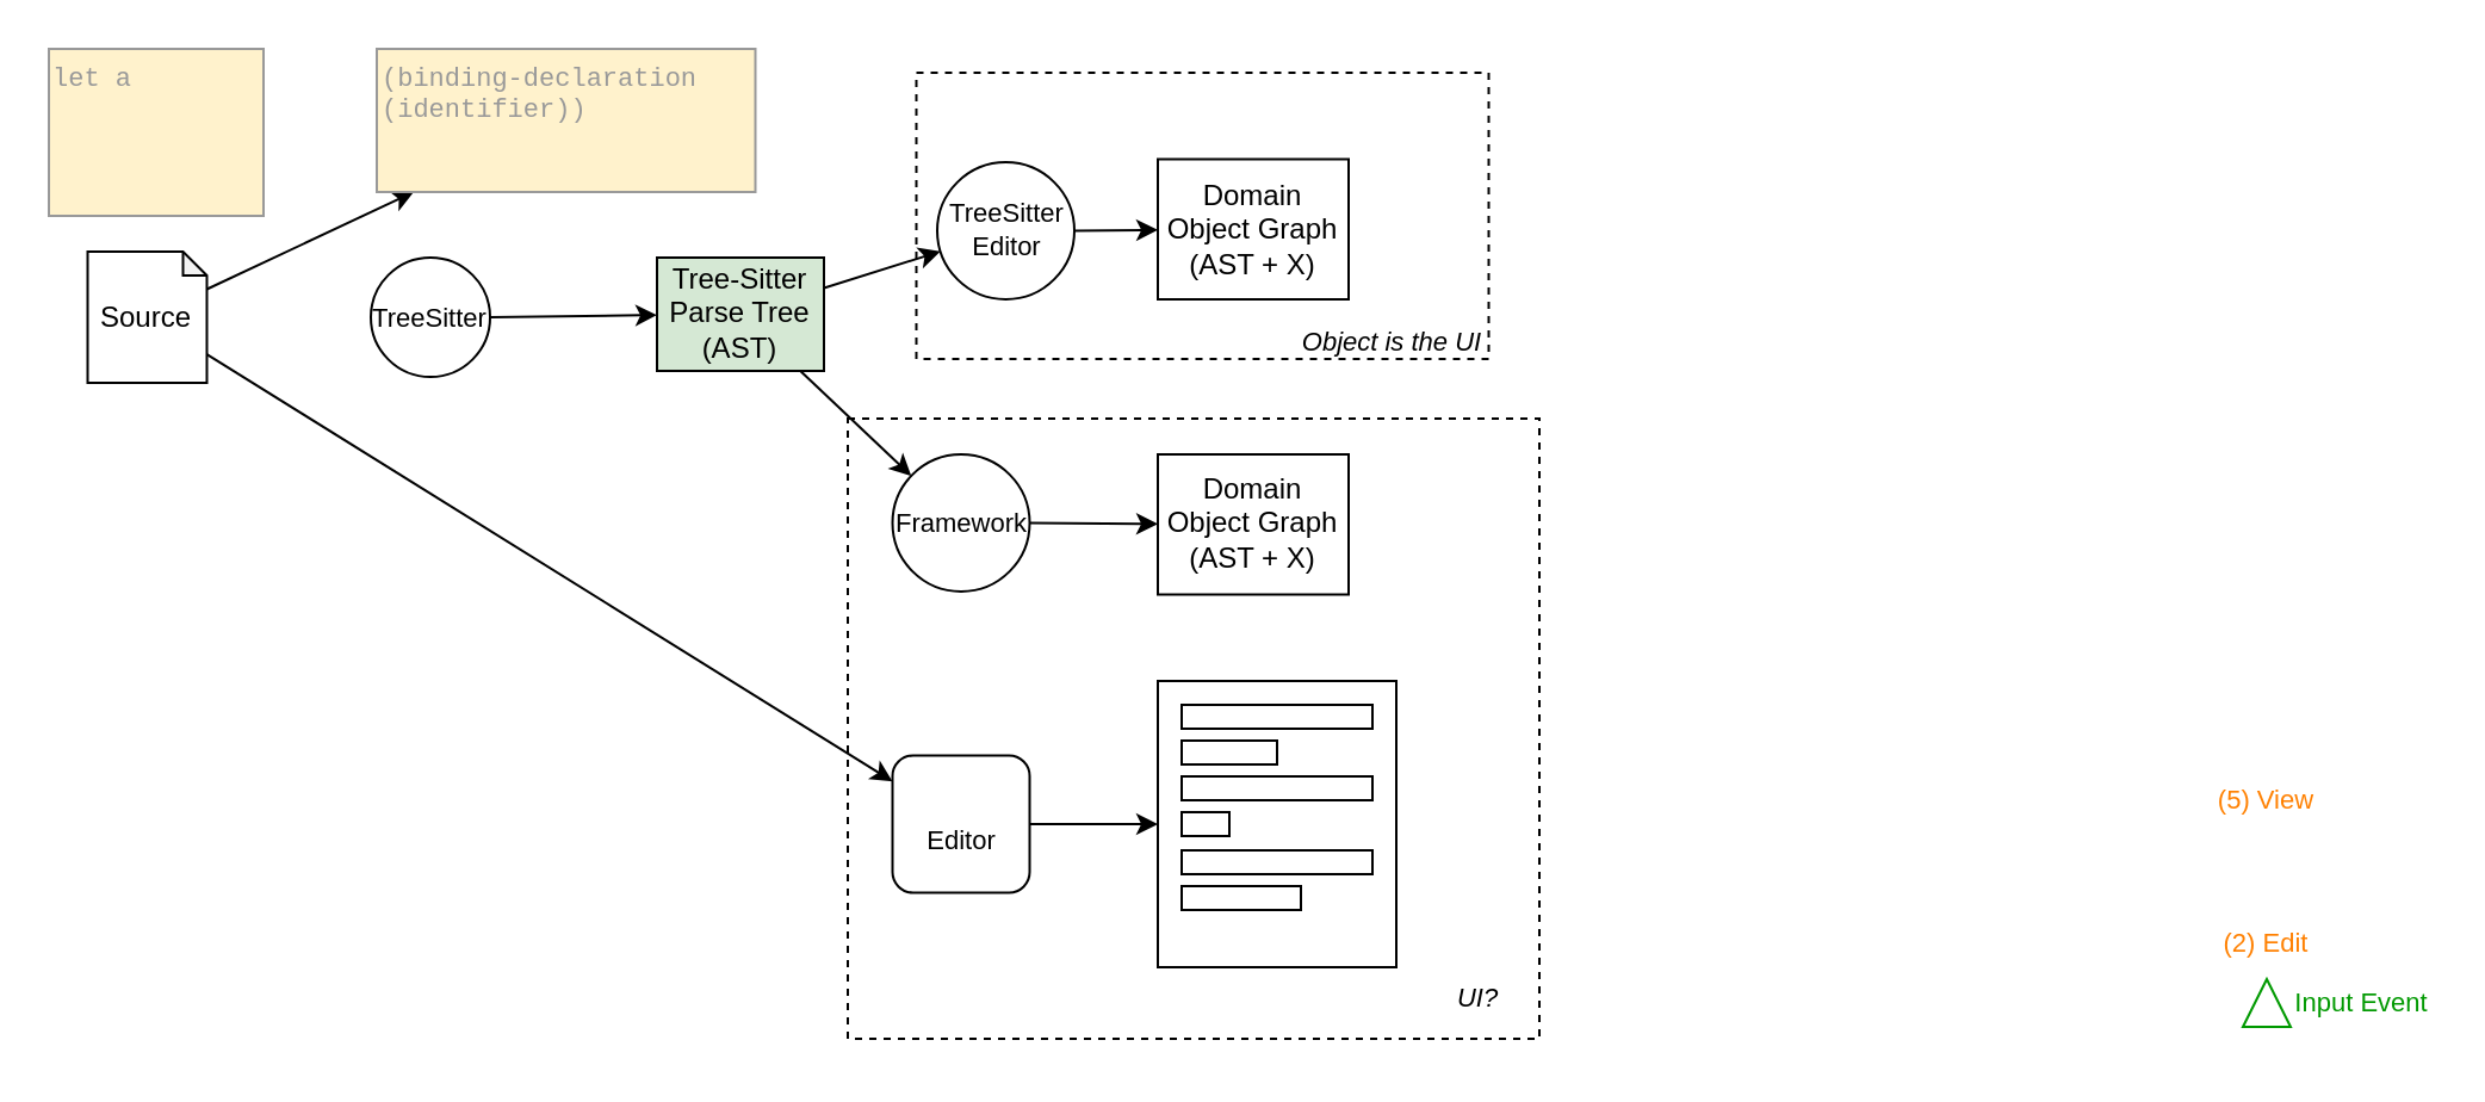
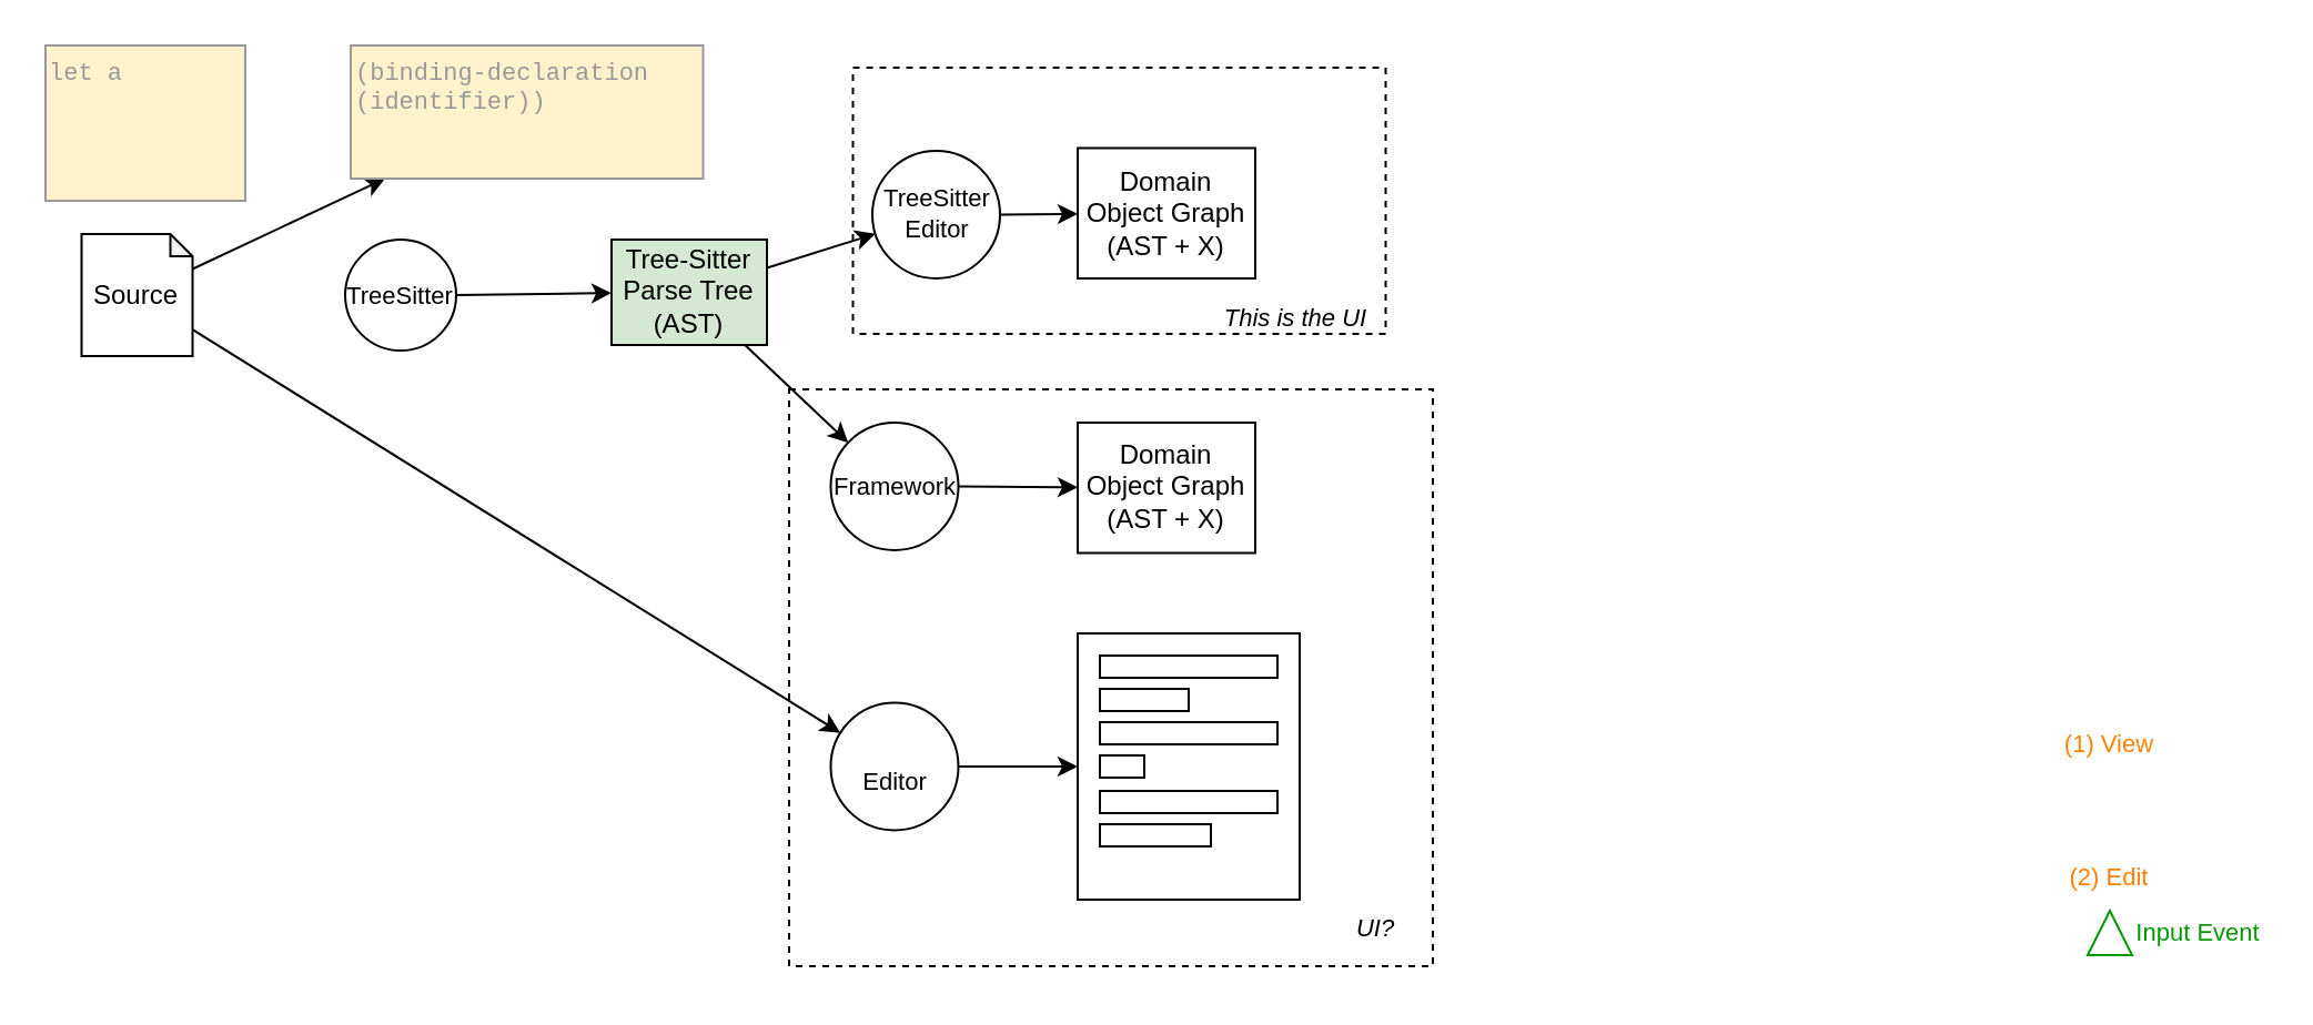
- <mxCell id="35" value="&lt;i&gt;Object is the UI&lt;/i&gt;" style="text;html=1;strokeColor=none;fillColor=none;align=center;verticalAlign=middle;whiteSpace=wrap;rounded=0;fontSize=11;fontFamily=Helvetica;fontColor=default;" vertex="1" parent="1"><mxGeometry x="523.75" y="127.5" width="118.75" height="30" as="geometry" /></mxCell>
+ <mxCell id="35" value="&lt;i&gt;This is the UI&lt;/i&gt;" style="text;html=1;strokeColor=none;fillColor=none;align=center;verticalAlign=middle;whiteSpace=wrap;rounded=0;fontSize=11;fontFamily=Helvetica;fontColor=default;" vertex="1" parent="1"><mxGeometry x="523.75" y="127.5" width="118.75" height="30" as="geometry" /></mxCell>
- <mxCell id="29" value="(5) View" style="text;html=1;strokeColor=none;fillColor=none;align=center;verticalAlign=middle;whiteSpace=wrap;rounded=0;fontSize=11;fontFamily=Helvetica;fontColor=#FF8000;" vertex="1" parent="1"><mxGeometry x="905" y="320" width="90" height="30" as="geometry" /></mxCell>
+ <mxCell id="29" value="(1) View" style="text;html=1;strokeColor=none;fillColor=none;align=center;verticalAlign=middle;whiteSpace=wrap;rounded=0;fontSize=11;fontFamily=Helvetica;fontColor=#FF8000;" vertex="1" parent="1"><mxGeometry x="905" y="320" width="90" height="30" as="geometry" /></mxCell>
- <mxCell id="15" value="&lt;br&gt;Editor" style="whiteSpace=wrap;html=1;aspect=fixed;fontFamily=Helvetica;fontSize=11;fontColor=default;rounded=1;" vertex="1" parent="1"><mxGeometry x="373.75" y="316.25" width="57.5" height="57.5" as="geometry" /></mxCell>
+ <mxCell id="15" value="&lt;br&gt;Editor" style="ellipse;whiteSpace=wrap;html=1;aspect=fixed;fontFamily=Helvetica;fontSize=11;fontColor=default;" vertex="1" parent="1"><mxGeometry x="373.75" y="316.25" width="57.5" height="57.5" as="geometry" /></mxCell>
